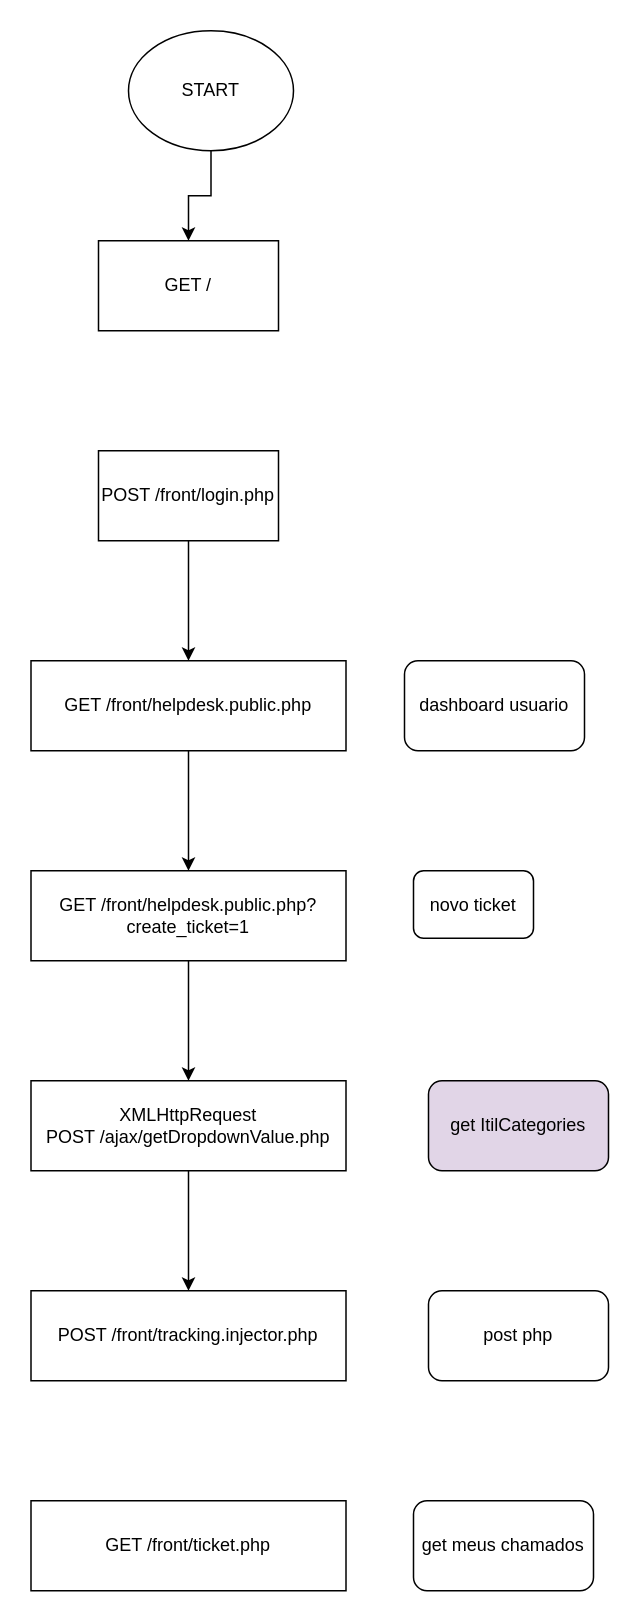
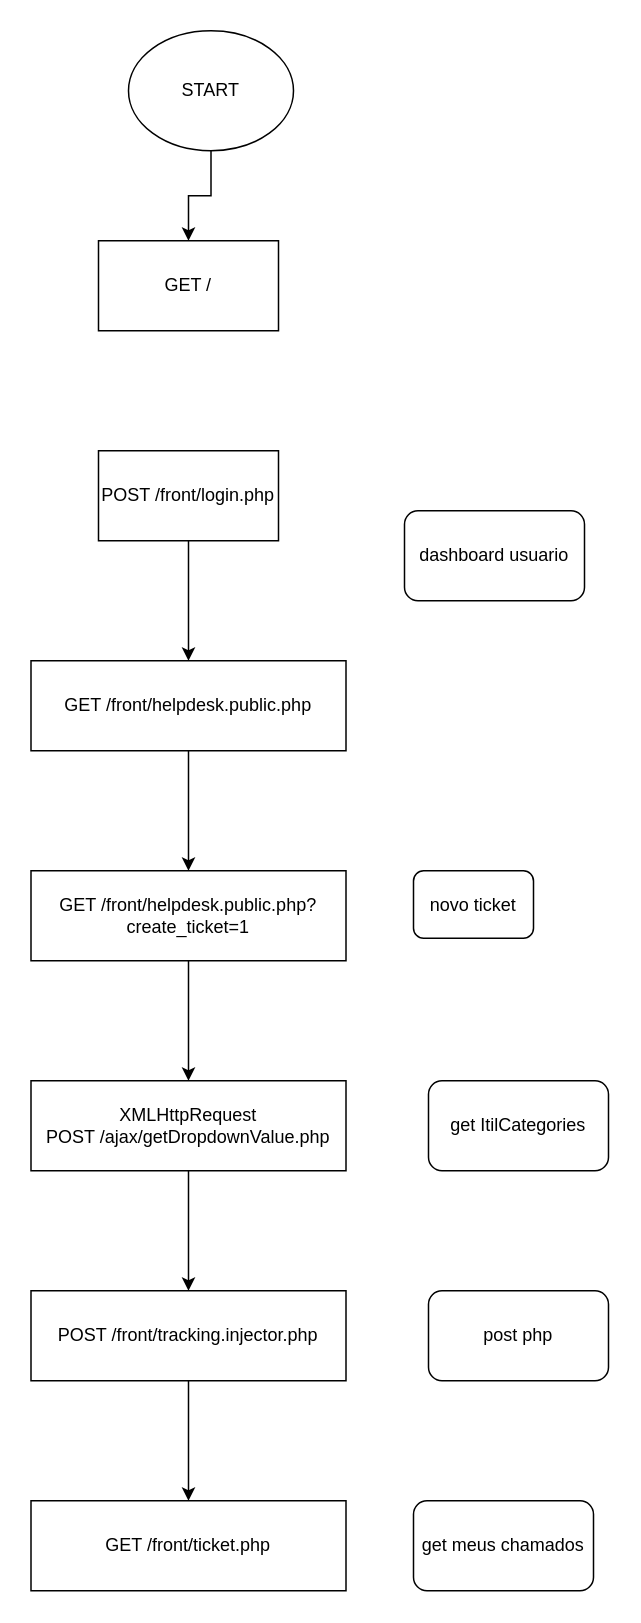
- <mxCell id="9" value="dashboard usuario" style="rounded=1;whiteSpace=wrap;html=1;" vertex="1" parent="1"><mxGeometry x="269" y="440" width="120" height="60" as="geometry" /></mxCell>
+ <mxCell id="9" value="dashboard usuario" style="rounded=1;whiteSpace=wrap;html=1;" vertex="1" parent="1"><mxGeometry x="269" y="340" width="120" height="60" as="geometry" /></mxCell>
- <mxCell id="15" value="get ItilCategories" style="rounded=1;whiteSpace=wrap;html=1;fillColor=#e1d5e7;" vertex="1" parent="1"><mxGeometry x="285" y="720" width="120" height="60" as="geometry" /></mxCell>
+ <mxCell id="15" value="get ItilCategories" style="rounded=1;whiteSpace=wrap;html=1;" vertex="1" parent="1"><mxGeometry x="285" y="720" width="120" height="60" as="geometry" /></mxCell>
+ <mxCell id="16" value="" style="edgeStyle=orthogonalEdgeStyle;rounded=0;orthogonalLoop=1;jettySize=auto;html=1;" edge="1" parent="1" source="17" target="19"><mxGeometry relative="1" as="geometry" /></mxCell>
